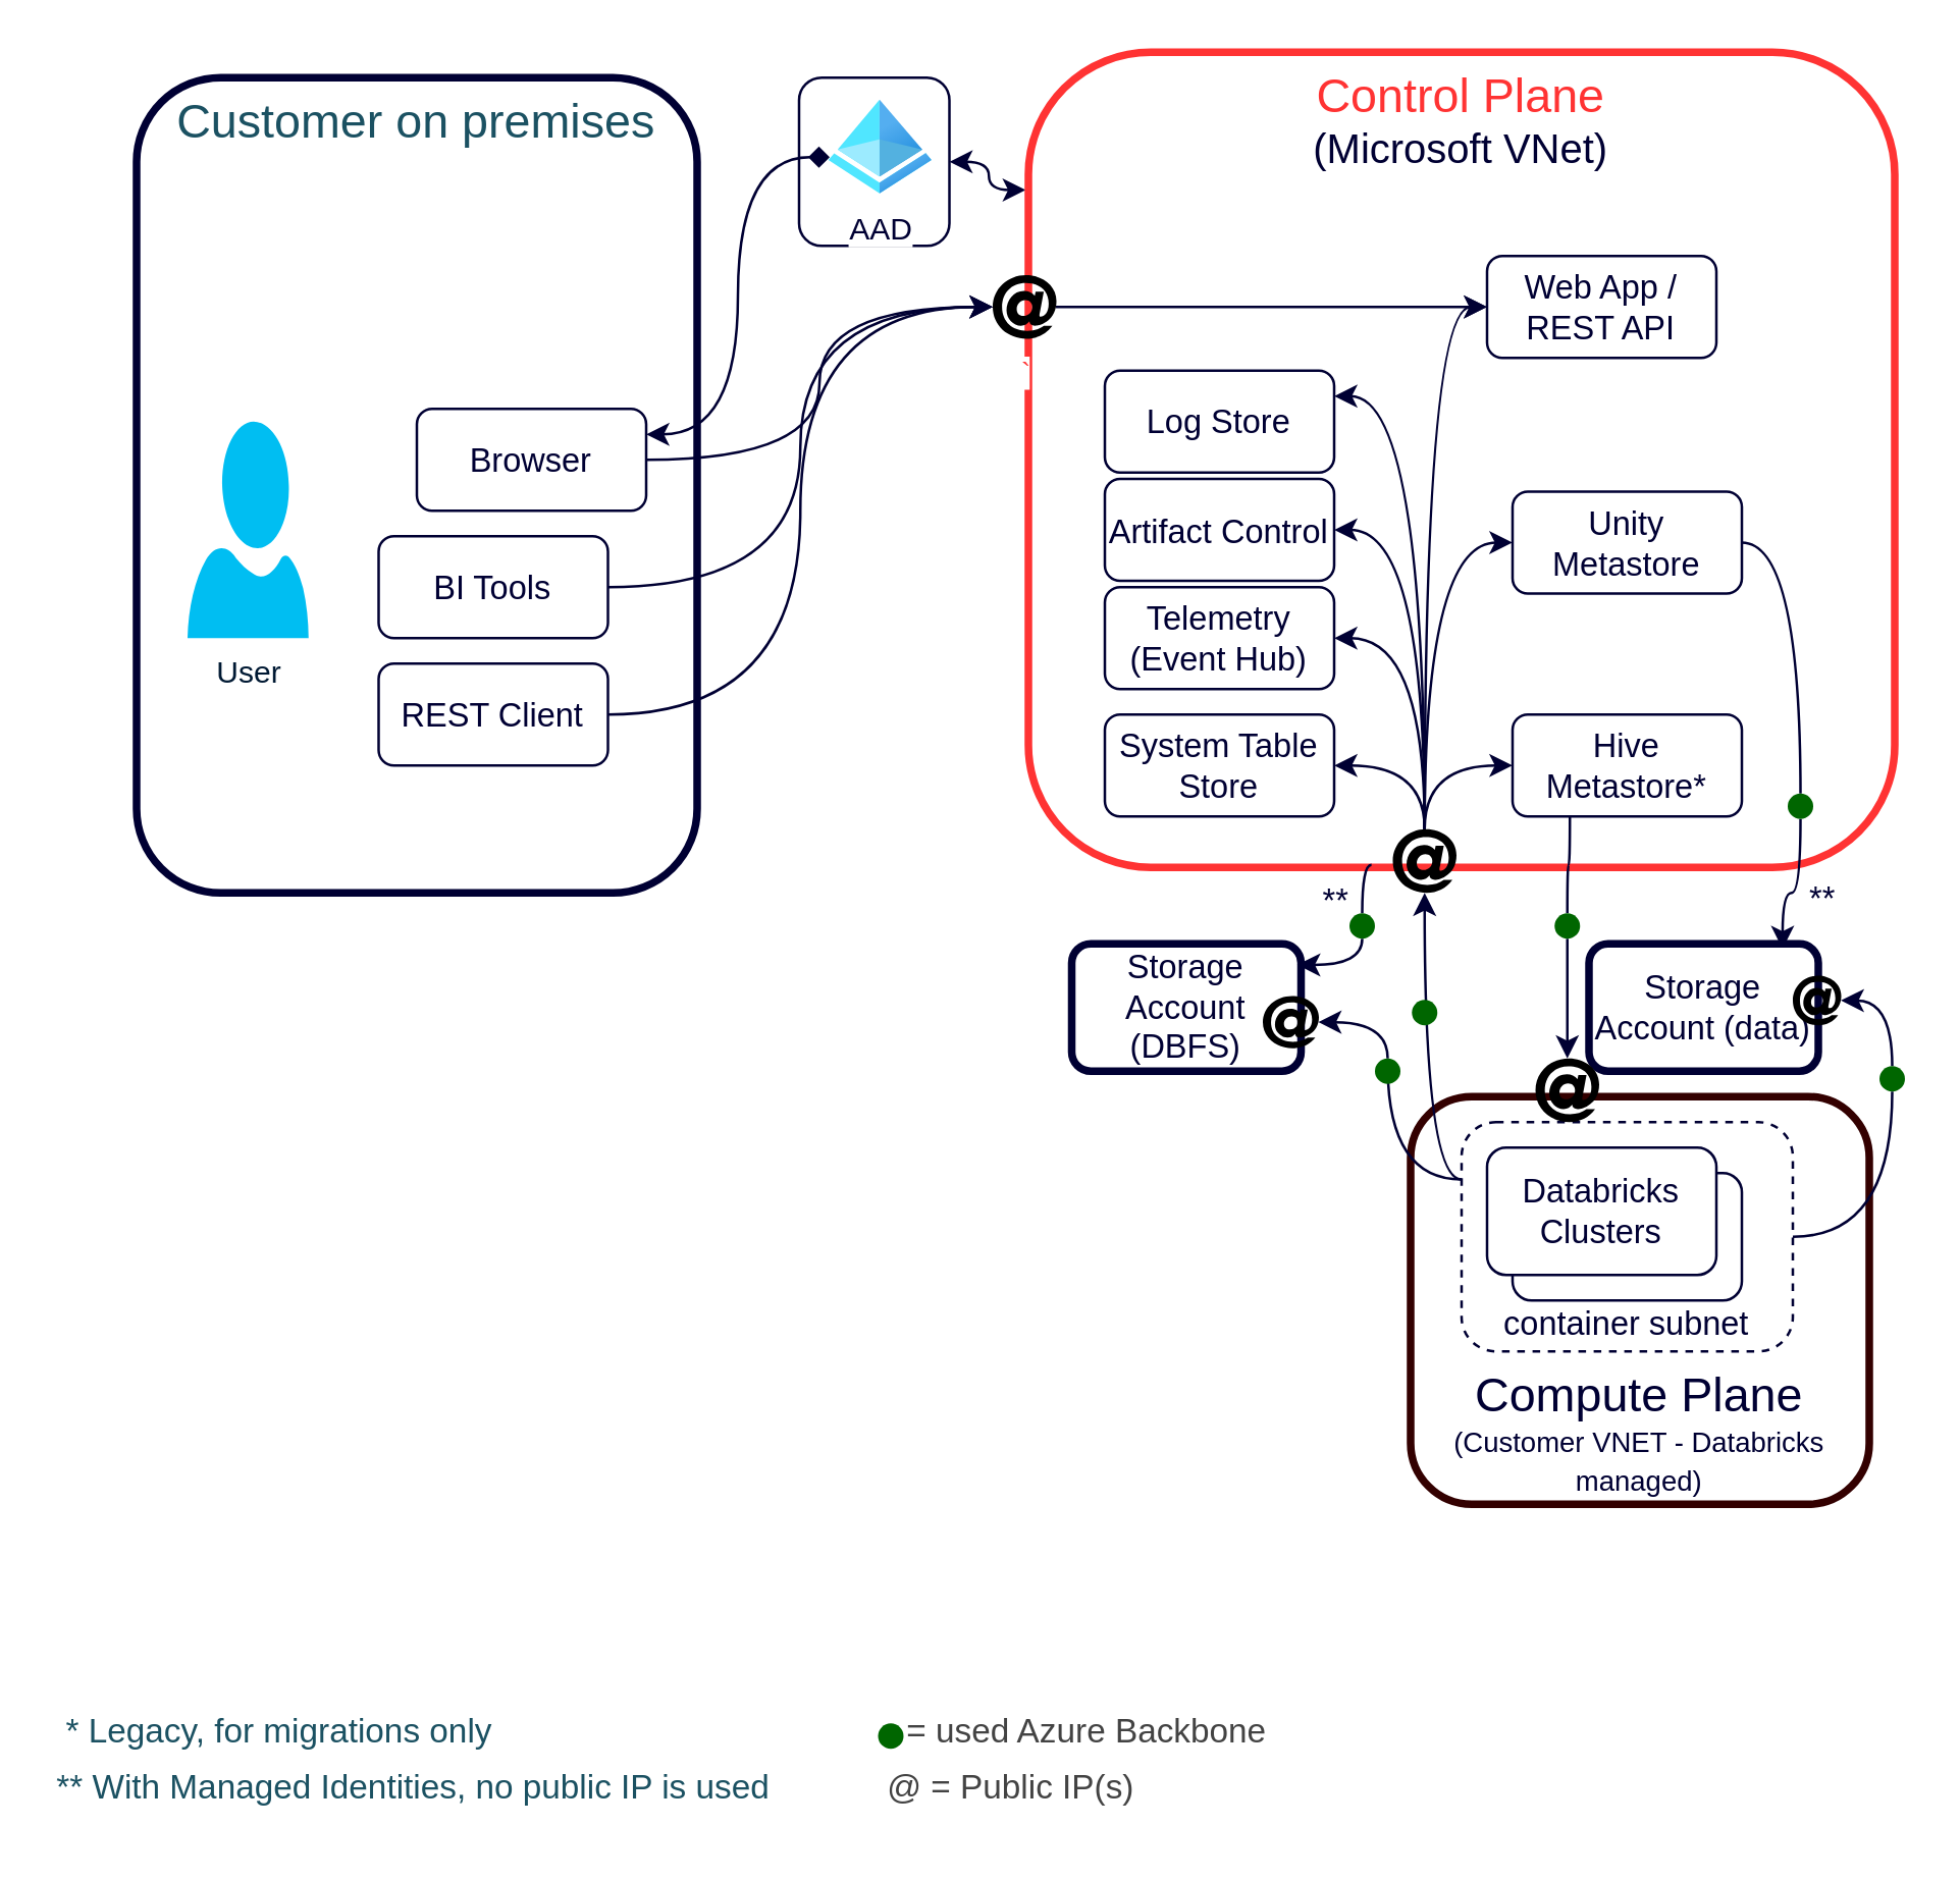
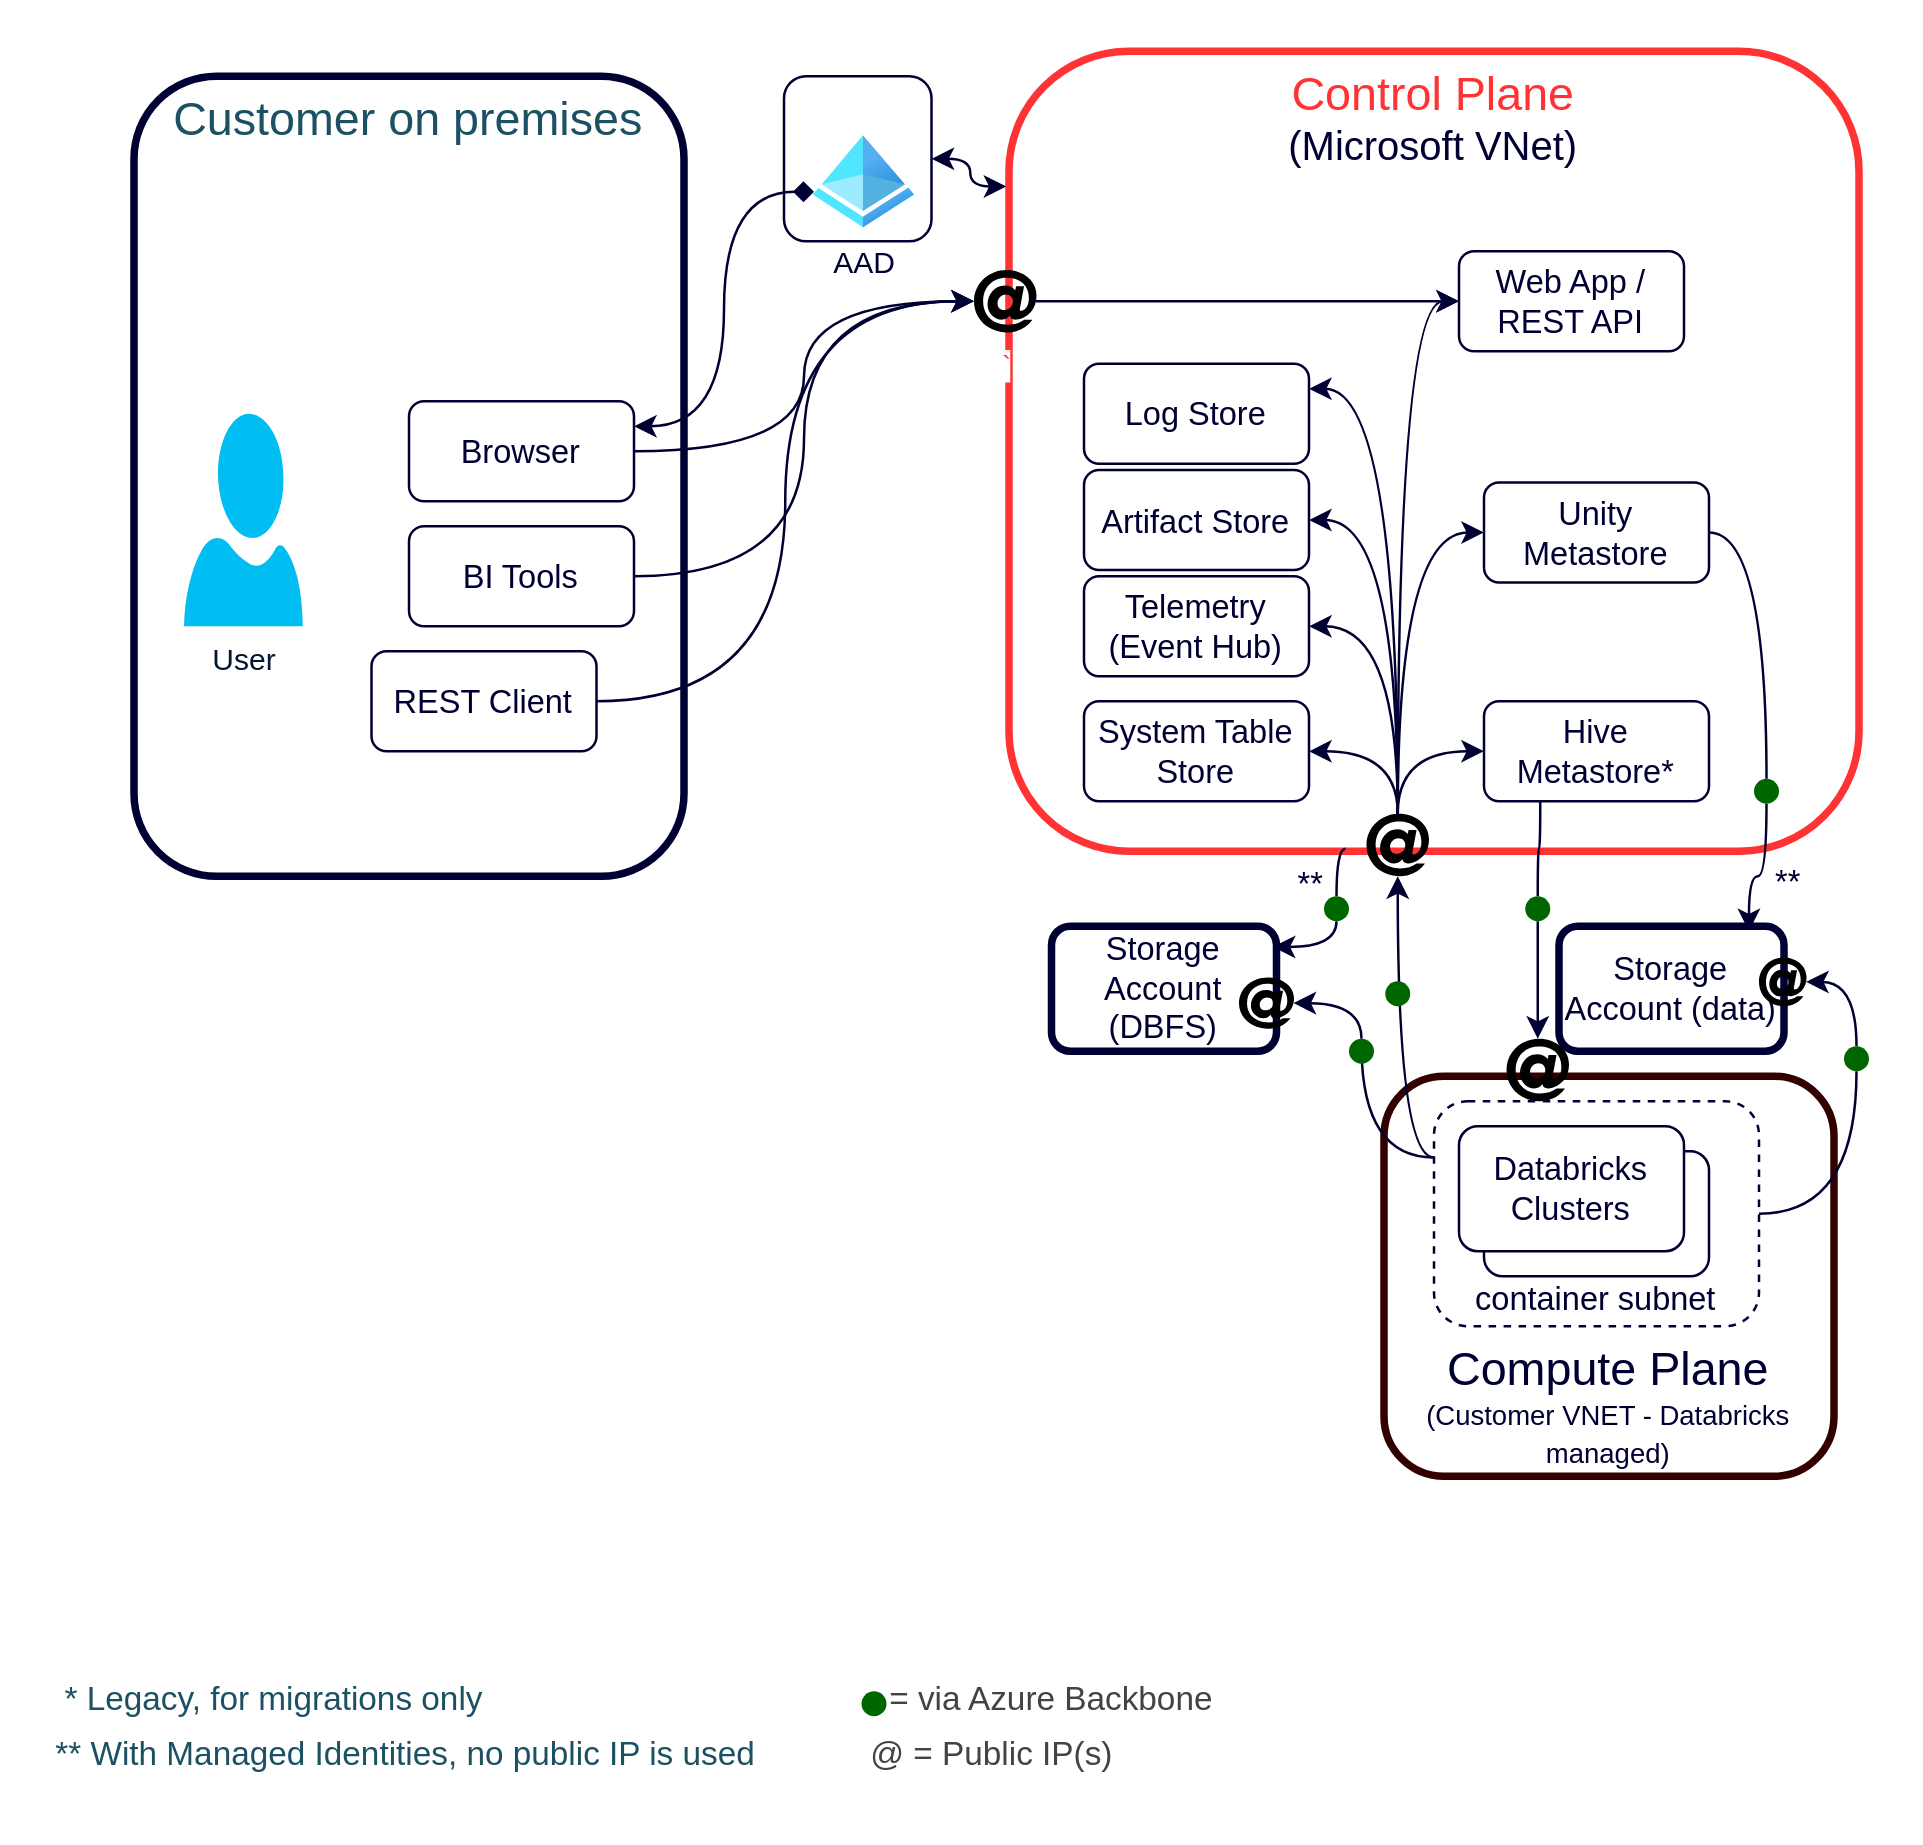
- <mxCell id="31" value="&lt;span style=&quot;background-color: rgb(255, 255, 255);&quot;&gt;AAD&lt;/span&gt;" style="aspect=fixed;html=1;points=[];align=center;image;fontSize=12;image=img/lib/azure2/identity/Azure_Active_Directory.svg;dashed=1;fillStyle=solid;strokeColor=#330000;fontColor=#000033;fillColor=#FFFFFF;imageBackground=none;" vertex="1" parent="1"><mxGeometry x="325" y="39" width="40.47" height="37" as="geometry" /></mxCell>
+ <mxCell id="31" value="&lt;span style=&quot;background-color: rgb(255, 255, 255);&quot;&gt;AAD&lt;/span&gt;" style="aspect=fixed;html=1;points=[];align=center;image;fontSize=12;image=img/lib/azure2/identity/Azure_Active_Directory.svg;dashed=1;fillStyle=solid;strokeColor=#330000;fontColor=#000033;fillColor=#FFFFFF;imageBackground=none;" vertex="1" parent="1"><mxGeometry x="325" y="54" width="40.47" height="37" as="geometry" /></mxCell>
- <mxCell id="19" value="&lt;font style=&quot;font-size: 13px;&quot; color=&quot;#000033&quot;&gt;Artifact Control&lt;/font&gt;" style="text;whiteSpace=wrap;html=1;strokeColor=#000033;align=center;verticalAlign=middle;fontColor=#001933;rounded=1;" vertex="1" parent="1"><mxGeometry x="433" y="187.5" width="90" height="40" as="geometry" /></mxCell>
+ <mxCell id="19" value="&lt;font style=&quot;font-size: 13px;&quot; color=&quot;#000033&quot;&gt;Artifact Store&lt;/font&gt;" style="text;whiteSpace=wrap;html=1;strokeColor=#000033;align=center;verticalAlign=middle;fontColor=#001933;rounded=1;" vertex="1" parent="1"><mxGeometry x="433" y="187.5" width="90" height="40" as="geometry" /></mxCell>
- <mxCell id="10" value="&lt;font style=&quot;font-size: 13px;&quot; color=&quot;#000033&quot; face=&quot;DM Sans, sans-serif&quot;&gt;BI Tools&lt;/font&gt;" style="text;whiteSpace=wrap;html=1;strokeColor=#000033;align=center;verticalAlign=middle;rounded=1;" vertex="1" parent="1"><mxGeometry x="148" y="210" width="90" height="40" as="geometry" /></mxCell>
+ <mxCell id="10" value="&lt;font style=&quot;font-size: 13px;&quot; color=&quot;#000033&quot; face=&quot;DM Sans, sans-serif&quot;&gt;BI Tools&lt;/font&gt;" style="text;whiteSpace=wrap;html=1;strokeColor=#000033;align=center;verticalAlign=middle;rounded=1;" vertex="1" parent="1"><mxGeometry x="163" y="210" width="90" height="40" as="geometry" /></mxCell>
- <mxCell id="46" value="&lt;b id=&quot;docs-internal-guid-6aa26d23-7fff-3ce8-ccf2-91b5ecf91f61&quot; style=&quot;font-weight:normal;&quot;&gt;&lt;p style=&quot;line-height:1.38;margin-top:0pt;margin-bottom:0pt;&quot; dir=&quot;ltr&quot;&gt;&lt;span style=&quot;background-color: transparent; font-family: &amp;quot;DM Sans&amp;quot;, sans-serif; font-size: 14px;&quot;&gt;&lt;font color=&quot;#006600&quot;&gt;&amp;nbsp;&lt;/font&gt;&lt;/span&gt;&lt;span style=&quot;background-color: transparent; color: rgb(67, 67, 67); font-family: &amp;quot;DM Sans&amp;quot;, sans-serif; font-size: 10pt;&quot;&gt; = used Azure Backbone&lt;/span&gt;&lt;/p&gt;&lt;p style=&quot;line-height:1.38;margin-top:0pt;margin-bottom:0pt;&quot; dir=&quot;ltr&quot;&gt;&lt;span style=&quot;background-color: transparent; color: rgb(67, 67, 67); font-family: &amp;quot;DM Sans&amp;quot;, sans-serif; font-size: 10pt;&quot;&gt;@ = Public IP(s)&lt;/span&gt;&lt;/p&gt;&lt;/b&gt;" style="text;whiteSpace=wrap;html=1;fontSize=16;fontColor=#000033;" vertex="1" parent="1"><mxGeometry x="346" y="661" width="383" height="55" as="geometry" /></mxCell>
+ <mxCell id="46" value="&lt;b id=&quot;docs-internal-guid-6aa26d23-7fff-3ce8-ccf2-91b5ecf91f61&quot; style=&quot;font-weight:normal;&quot;&gt;&lt;p style=&quot;line-height:1.38;margin-top:0pt;margin-bottom:0pt;&quot; dir=&quot;ltr&quot;&gt;&lt;span style=&quot;background-color: transparent; font-family: &amp;quot;DM Sans&amp;quot;, sans-serif; font-size: 14px;&quot;&gt;&lt;font color=&quot;#006600&quot;&gt;&amp;nbsp;&lt;/font&gt;&lt;/span&gt;&lt;span style=&quot;background-color: transparent; color: rgb(67, 67, 67); font-family: &amp;quot;DM Sans&amp;quot;, sans-serif; font-size: 10pt;&quot;&gt; = via Azure Backbone&lt;/span&gt;&lt;/p&gt;&lt;p style=&quot;line-height:1.38;margin-top:0pt;margin-bottom:0pt;&quot; dir=&quot;ltr&quot;&gt;&lt;span style=&quot;background-color: transparent; color: rgb(67, 67, 67); font-family: &amp;quot;DM Sans&amp;quot;, sans-serif; font-size: 10pt;&quot;&gt;@ = Public IP(s)&lt;/span&gt;&lt;/p&gt;&lt;/b&gt;" style="text;whiteSpace=wrap;html=1;fontSize=16;fontColor=#000033;" vertex="1" parent="1"><mxGeometry x="346" y="661" width="383" height="55" as="geometry" /></mxCell>
